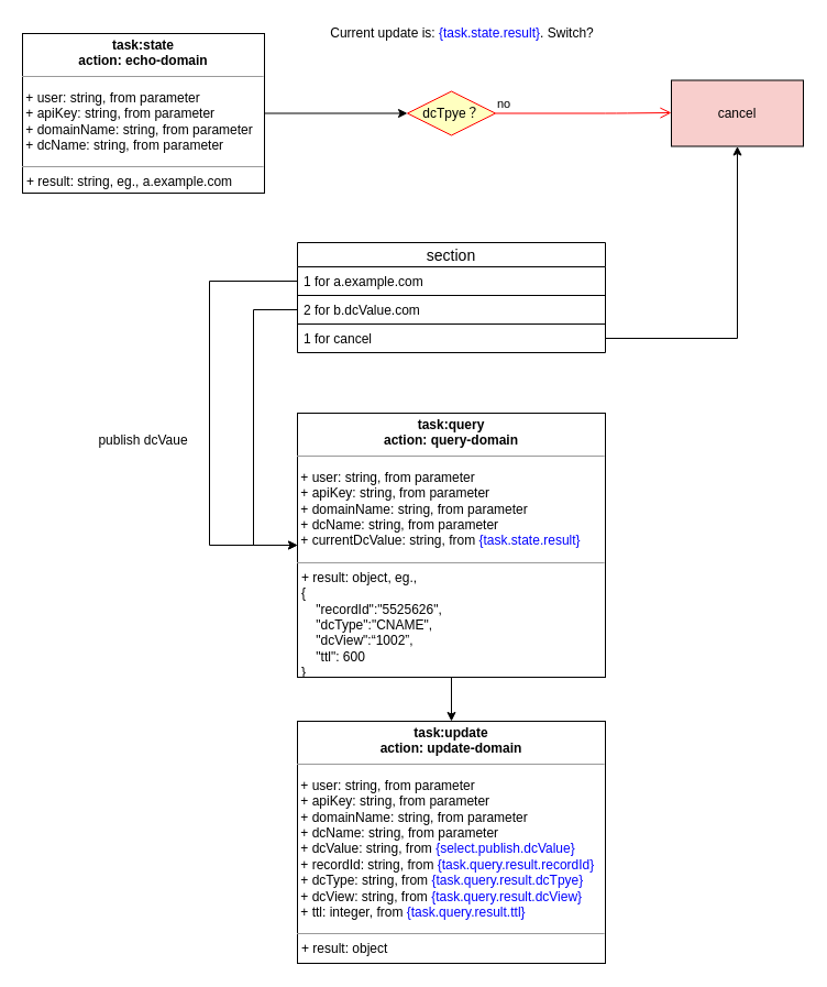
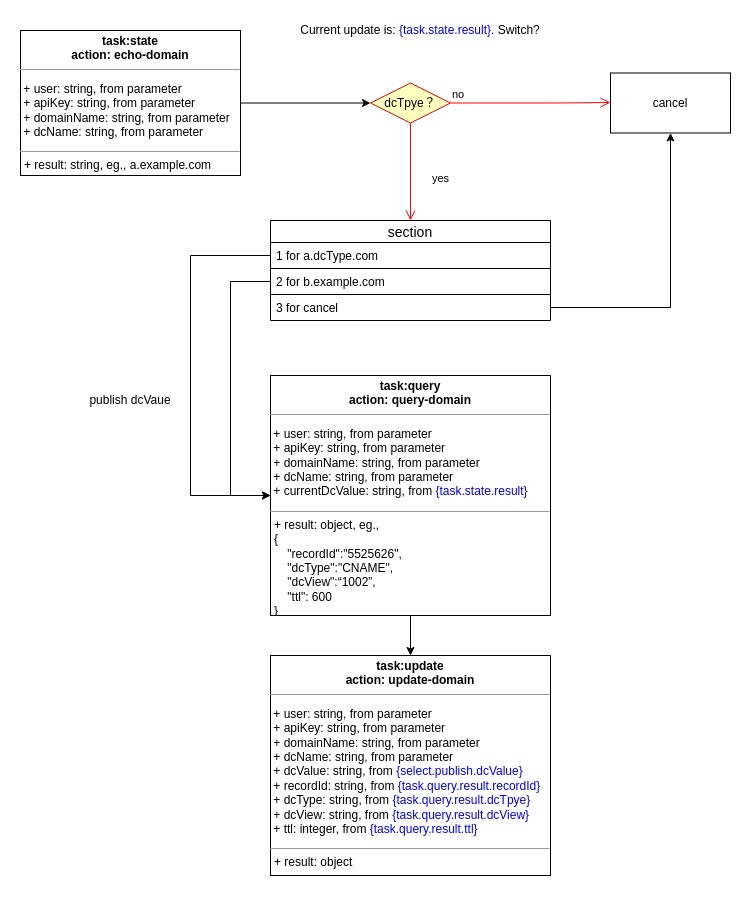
- <mxCell id="15" value="cancel" style="rounded=0;whiteSpace=wrap;html=1;fillColor=#f8cecc;" vertex="1" parent="1"><mxGeometry x="610" y="72.5" width="120" height="60" as="geometry" /></mxCell>
+ <mxCell id="15" value="cancel" style="rounded=0;whiteSpace=wrap;html=1;" vertex="1" parent="1"><mxGeometry x="610" y="72.5" width="120" height="60" as="geometry" /></mxCell>
+ <mxCell id="6" value="yes" style="edgeStyle=orthogonalEdgeStyle;html=1;align=left;verticalAlign=top;endArrow=open;endSize=8;strokeColor=#ff0000;entryX=0.5;entryY=0;entryDx=0;entryDy=0;exitX=0.5;exitY=1;exitDx=0;exitDy=0;" edge="1" source="4" parent="1" target="11"><mxGeometry x="-0.133" y="20" relative="1" as="geometry"><mxPoint x="355" y="165" as="targetPoint" /><mxPoint x="410" y="135" as="sourcePoint" /><Array as="points" /><mxPoint as="offset" /></mxGeometry></mxCell>
- <mxCell id="12" value="1 for a.example.com" style="text;strokeColor=none;fillColor=none;spacingLeft=4;spacingRight=4;overflow=hidden;rotatable=0;points=[[0,0.5],[1,0.5]];portConstraint=eastwest;fontSize=12;" vertex="1" parent="11"><mxGeometry y="22" width="280" height="26" as="geometry" /></mxCell>
+ <mxCell id="12" value="1 for a.dcType.com" style="text;strokeColor=none;fillColor=none;spacingLeft=4;spacingRight=4;overflow=hidden;rotatable=0;points=[[0,0.5],[1,0.5]];portConstraint=eastwest;fontSize=12;" vertex="1" parent="11"><mxGeometry y="22" width="280" height="26" as="geometry" /></mxCell>
- <mxCell id="13" value="2 for b.dcValue.com" style="text;strokeColor=#000000;fillColor=none;spacingLeft=4;spacingRight=4;overflow=hidden;rotatable=0;points=[[0,0.5],[1,0.5]];portConstraint=eastwest;fontSize=12;" vertex="1" parent="11"><mxGeometry y="48" width="280" height="26" as="geometry" /></mxCell>
+ <mxCell id="13" value="2 for b.example.com" style="text;strokeColor=#000000;fillColor=none;spacingLeft=4;spacingRight=4;overflow=hidden;rotatable=0;points=[[0,0.5],[1,0.5]];portConstraint=eastwest;fontSize=12;" vertex="1" parent="11"><mxGeometry y="48" width="280" height="26" as="geometry" /></mxCell>
- <mxCell id="14" value="1 for cancel" style="text;strokeColor=none;fillColor=none;spacingLeft=4;spacingRight=4;overflow=hidden;rotatable=0;points=[[0,0.5],[1,0.5]];portConstraint=eastwest;fontSize=12;" vertex="1" parent="11"><mxGeometry y="74" width="280" height="26" as="geometry" /></mxCell>
+ <mxCell id="14" value="3 for cancel" style="text;strokeColor=none;fillColor=none;spacingLeft=4;spacingRight=4;overflow=hidden;rotatable=0;points=[[0,0.5],[1,0.5]];portConstraint=eastwest;fontSize=12;" vertex="1" parent="11"><mxGeometry y="74" width="280" height="26" as="geometry" /></mxCell>
